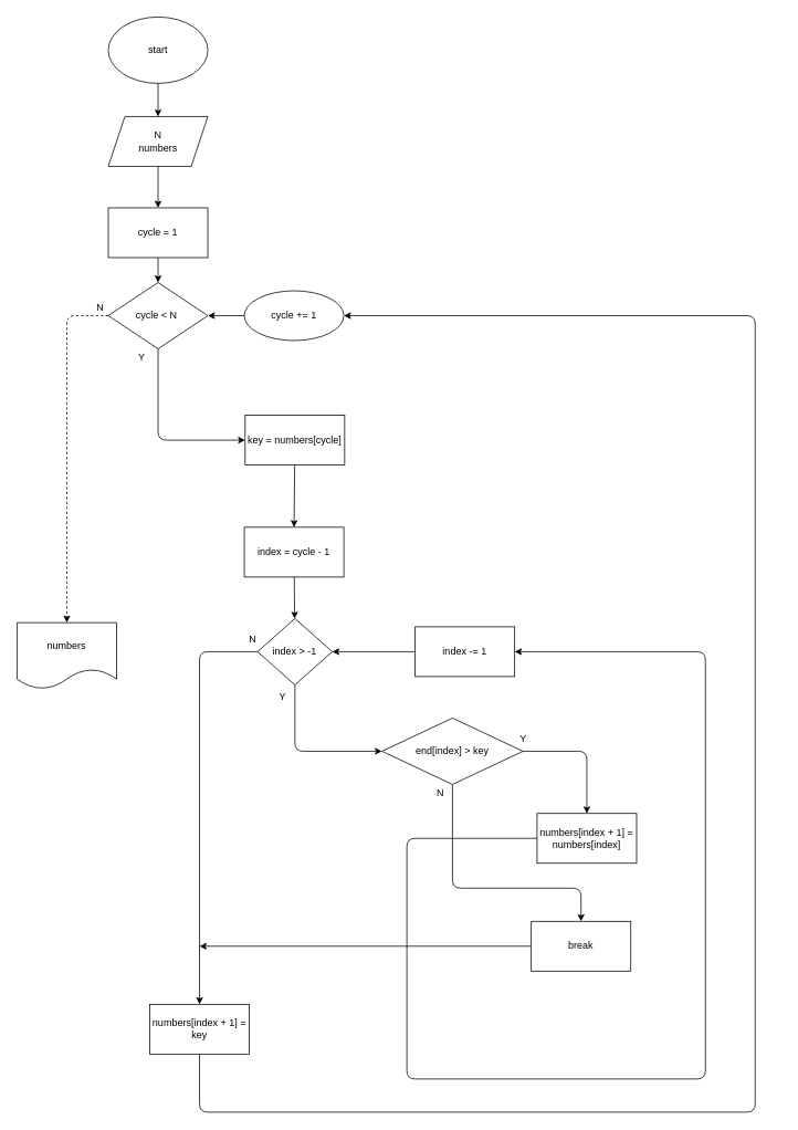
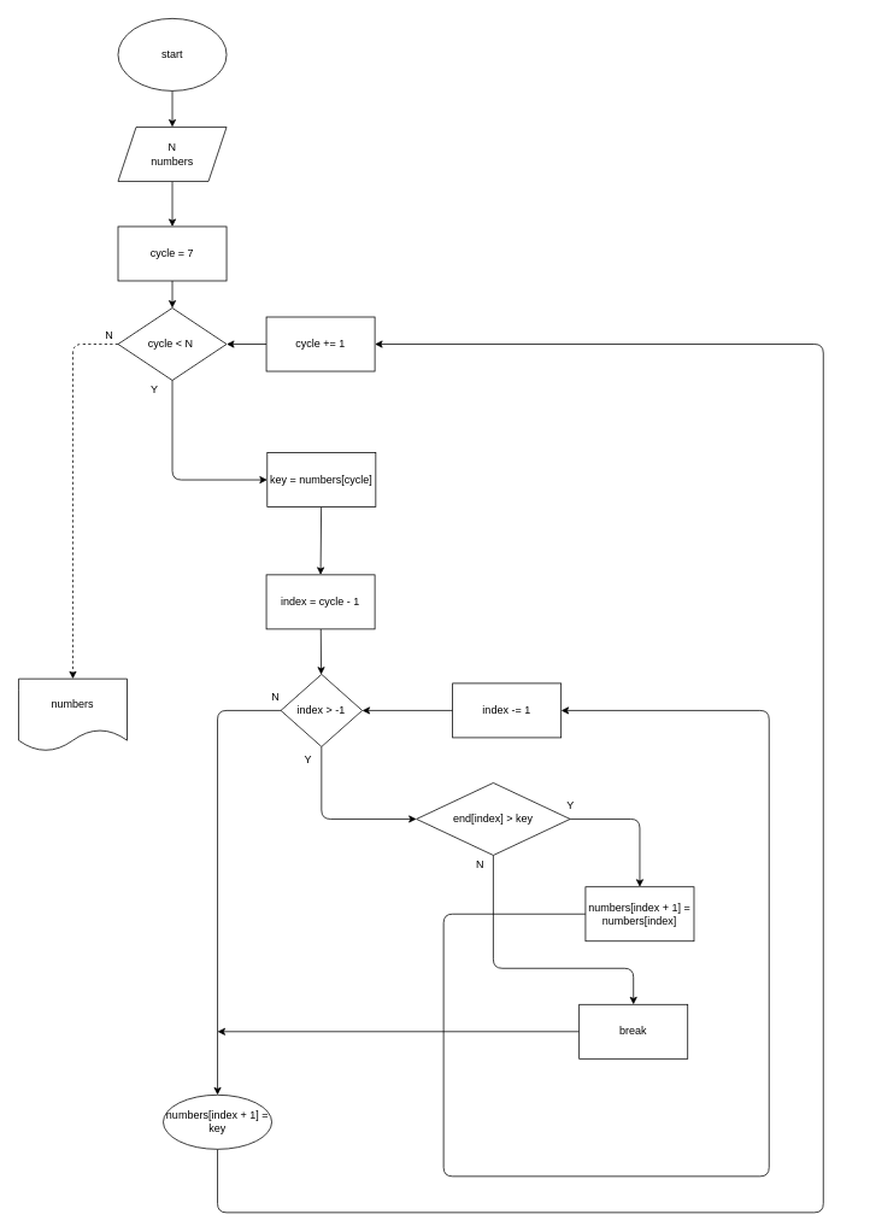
- <mxCell id="7" value="cycle = 1" style="whiteSpace=wrap;html=1;" vertex="1" parent="1"><mxGeometry x="130" y="250" width="120" height="60" as="geometry" /></mxCell>
+ <mxCell id="7" value="cycle = 7" style="whiteSpace=wrap;html=1;" vertex="1" parent="1"><mxGeometry x="130" y="250" width="120" height="60" as="geometry" /></mxCell>
- <mxCell id="12" value="cycle += 1" style="ellipse;whiteSpace=wrap;html=1;" vertex="1" parent="1"><mxGeometry x="294" y="350" width="120" height="60" as="geometry" /></mxCell>
+ <mxCell id="12" value="cycle += 1" style="whiteSpace=wrap;html=1;" vertex="1" parent="1"><mxGeometry x="294" y="350" width="120" height="60" as="geometry" /></mxCell>
- <mxCell id="38" value="numbers[index + 1] = key" style="whiteSpace=wrap;html=1;" vertex="1" parent="1"><mxGeometry x="180" y="1210" width="120" height="60" as="geometry" /></mxCell>
+ <mxCell id="38" value="numbers[index + 1] = key" style="ellipse;whiteSpace=wrap;html=1;" vertex="1" parent="1"><mxGeometry x="180" y="1210" width="120" height="60" as="geometry" /></mxCell>
